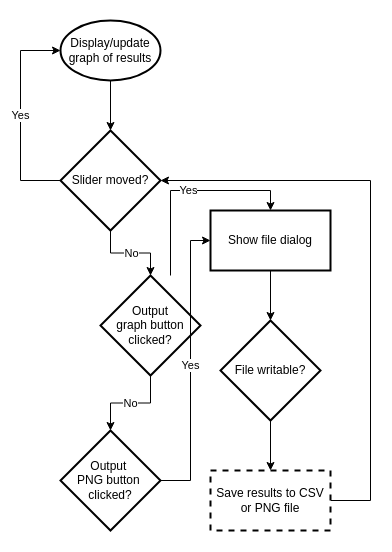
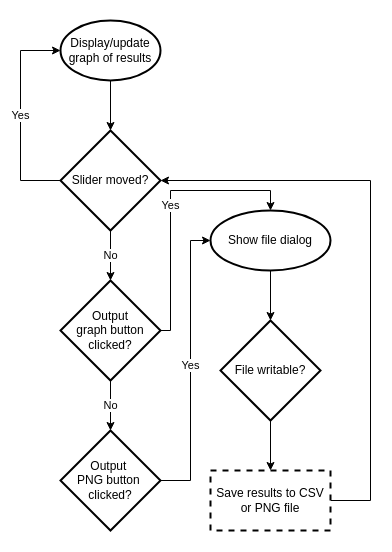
- <mxCell id="12" value="Show file dialog" style="whiteSpace=wrap;html=1;strokeWidth=2;" vertex="1" parent="1"><mxGeometry x="210" y="210" width="120" height="60" as="geometry" /></mxCell>
+ <mxCell id="12" value="Show file dialog" style="ellipse;whiteSpace=wrap;html=1;strokeWidth=2;" vertex="1" parent="1"><mxGeometry x="210" y="210" width="120" height="60" as="geometry" /></mxCell>
- <mxCell id="8" value="Output&lt;div&gt;graph button&lt;div&gt;clicked?&lt;/div&gt;&lt;/div&gt;" style="strokeWidth=2;html=1;shape=mxgraph.flowchart.decision;whiteSpace=wrap;" vertex="1" parent="1"><mxGeometry x="100" y="275" width="100" height="100" as="geometry" /></mxCell>
+ <mxCell id="8" value="Output&lt;div&gt;graph button&lt;div&gt;clicked?&lt;/div&gt;&lt;/div&gt;" style="strokeWidth=2;html=1;shape=mxgraph.flowchart.decision;whiteSpace=wrap;" vertex="1" parent="1"><mxGeometry x="60" y="280" width="100" height="100" as="geometry" /></mxCell>
